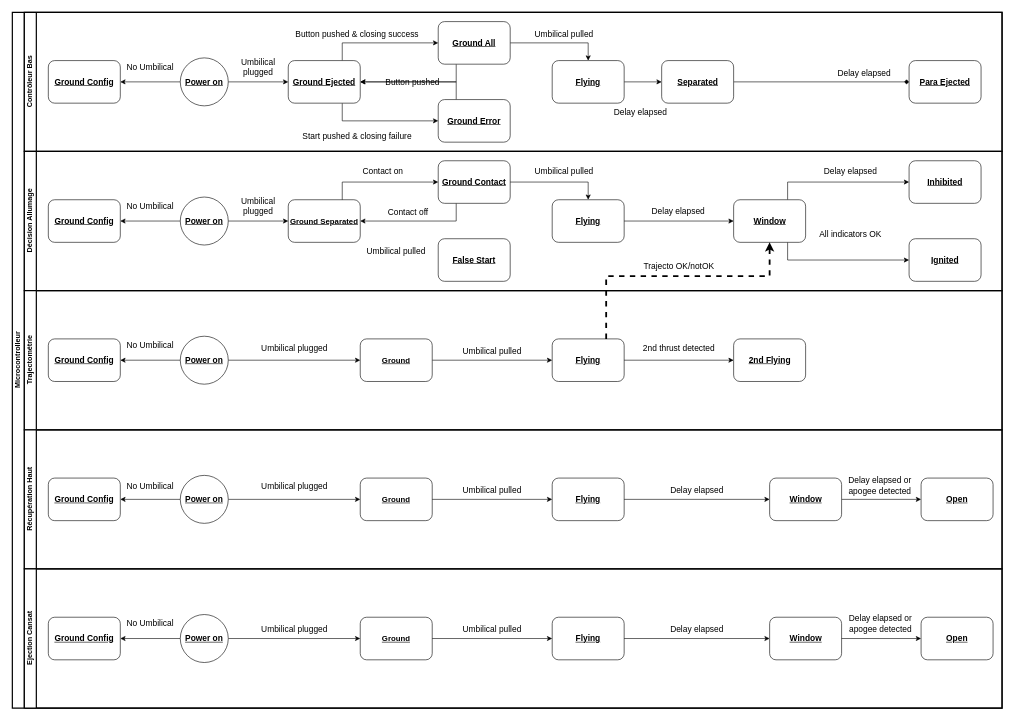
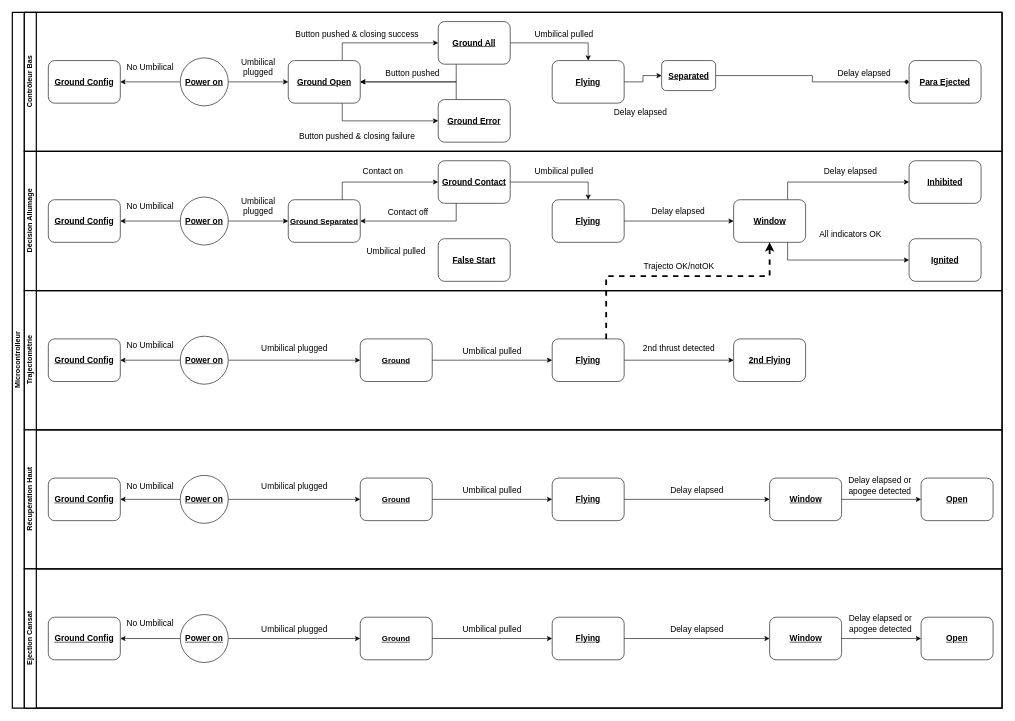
- <mxCell id="7" value="&lt;div&gt;&lt;u&gt;&lt;b&gt;Ground Ejected&lt;br&gt;&lt;/b&gt;&lt;/u&gt;&lt;/div&gt;" style="rounded=1;whiteSpace=wrap;html=1;fontSize=14;" parent="3" vertex="1"><mxGeometry x="440" y="80.5" width="120" height="71" as="geometry" /></mxCell>
+ <mxCell id="7" value="&lt;div&gt;&lt;u&gt;&lt;b&gt;Ground Open&lt;br&gt;&lt;/b&gt;&lt;/u&gt;&lt;/div&gt;" style="rounded=1;whiteSpace=wrap;html=1;fontSize=14;" parent="3" vertex="1"><mxGeometry x="440" y="80.5" width="120" height="71" as="geometry" /></mxCell>
- <mxCell id="25" value="Button pushed" style="text;html=1;strokeColor=none;fillColor=none;align=center;verticalAlign=middle;whiteSpace=wrap;rounded=0;fontSize=14;" parent="3" vertex="1"><mxGeometry x="590" y="106" width="115" height="20" as="geometry" /></mxCell>
+ <mxCell id="25" value="Button pushed" style="text;html=1;strokeColor=none;fillColor=none;align=center;verticalAlign=middle;whiteSpace=wrap;rounded=0;fontSize=14;" parent="3" vertex="1"><mxGeometry x="590" y="91" width="115" height="20" as="geometry" /></mxCell>
- <mxCell id="19" value="Separated" style="rounded=1;whiteSpace=wrap;html=1;fontSize=14;fontStyle=5" parent="3" vertex="1"><mxGeometry x="1062.5" y="80.5" width="120" height="71" as="geometry" /></mxCell>
+ <mxCell id="19" value="Separated" style="rounded=1;whiteSpace=wrap;html=1;fontSize=14;fontStyle=5" parent="3" vertex="1"><mxGeometry x="1062.5" y="80.5" width="90" height="50" as="geometry" /></mxCell>
- <mxCell id="24" value="Start pushed &amp;amp; closing failure" style="text;html=1;strokeColor=none;fillColor=none;align=center;verticalAlign=middle;whiteSpace=wrap;rounded=0;fontSize=14;" parent="3" vertex="1"><mxGeometry x="430" y="196.5" width="250" height="20" as="geometry" /></mxCell>
+ <mxCell id="24" value="Button pushed &amp;amp; closing failure" style="text;html=1;strokeColor=none;fillColor=none;align=center;verticalAlign=middle;whiteSpace=wrap;rounded=0;fontSize=14;" parent="3" vertex="1"><mxGeometry x="430" y="196.5" width="250" height="20" as="geometry" /></mxCell>
